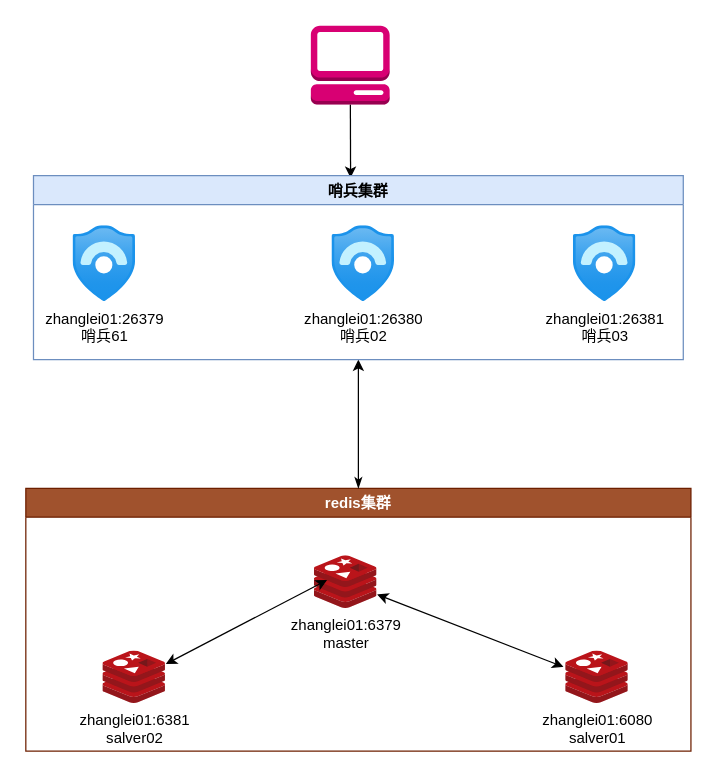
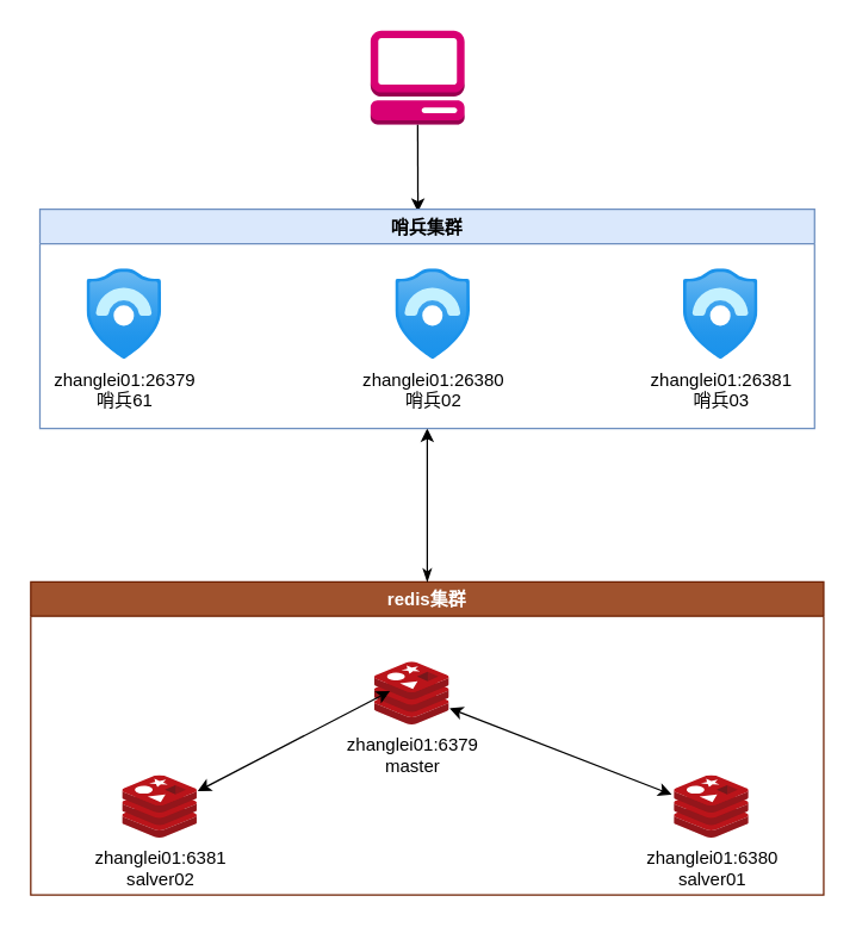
- <mxCell id="10" value="zhanglei01:6080&lt;br&gt;salver01" style="image;sketch=0;aspect=fixed;html=1;points=[];align=center;fontSize=12;image=img/lib/mscae/Cache_Redis_Product.svg;container=0;" vertex="1" parent="8"><mxGeometry x="431.75" y="130" width="50" height="42" as="geometry" /></mxCell>
+ <mxCell id="10" value="zhanglei01:6380&lt;br&gt;salver01" style="image;sketch=0;aspect=fixed;html=1;points=[];align=center;fontSize=12;image=img/lib/mscae/Cache_Redis_Product.svg;container=0;" vertex="1" parent="8"><mxGeometry x="431.75" y="130" width="50" height="42" as="geometry" /></mxCell>
